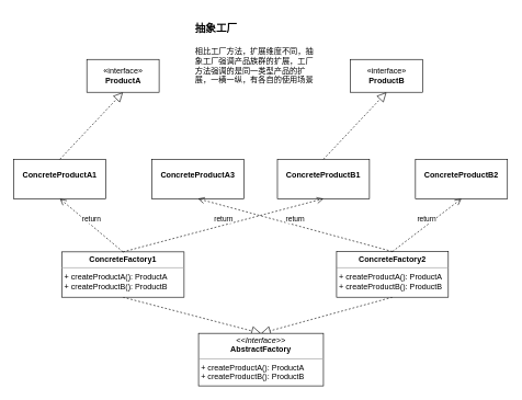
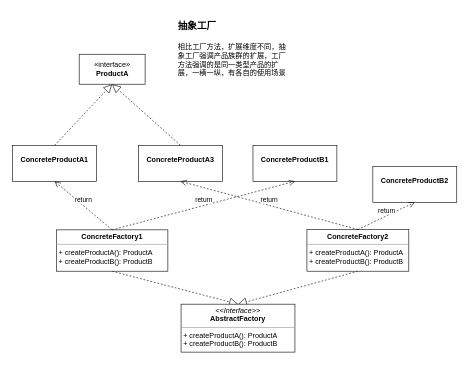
- <mxCell id="15" value="«interface»&lt;br&gt;&lt;b&gt;ProductB&lt;/b&gt;" style="html=1;" vertex="1" parent="1"><mxGeometry x="532" y="90" width="110" height="50" as="geometry" /></mxCell>
+ <mxCell id="6" value="" style="endArrow=block;dashed=1;endFill=0;endSize=12;html=1;exitX=0.5;exitY=0;exitDx=0;exitDy=0;entryX=0.5;entryY=1;entryDx=0;entryDy=0;" edge="1" parent="1" source="4" target="2"><mxGeometry width="160" relative="1" as="geometry"><mxPoint x="100" y="252" as="sourcePoint" /><mxPoint x="235" y="142" as="targetPoint" /></mxGeometry></mxCell>
- <mxCell id="18" value="" style="endArrow=block;dashed=1;endFill=0;endSize=12;html=1;exitX=0.5;exitY=0;exitDx=0;exitDy=0;entryX=0.5;entryY=1;entryDx=0;entryDy=0;" edge="1" parent="1" source="16" target="15"><mxGeometry width="160" relative="1" as="geometry"><mxPoint x="351" y="192" as="sourcePoint" /><mxPoint x="511" y="192" as="targetPoint" /></mxGeometry></mxCell>
- <mxCell id="17" value="&lt;p style=&quot;margin: 0px ; margin-top: 4px ; text-align: center&quot;&gt;&lt;br&gt;&lt;b&gt;ConcreteProductB2&lt;/b&gt;&lt;/p&gt;" style="verticalAlign=top;align=left;overflow=fill;fontSize=12;fontFamily=Helvetica;html=1;" vertex="1" parent="1"><mxGeometry x="631" y="242" width="140" height="60" as="geometry" /></mxCell>
+ <mxCell id="17" value="&lt;p style=&quot;margin: 0px ; margin-top: 4px ; text-align: center&quot;&gt;&lt;br&gt;&lt;b&gt;ConcreteProductB2&lt;/b&gt;&lt;/p&gt;" style="verticalAlign=top;align=left;overflow=fill;fontSize=12;fontFamily=Helvetica;html=1;" vertex="1" parent="1"><mxGeometry x="621" y="277" width="140" height="60" as="geometry" /></mxCell>
